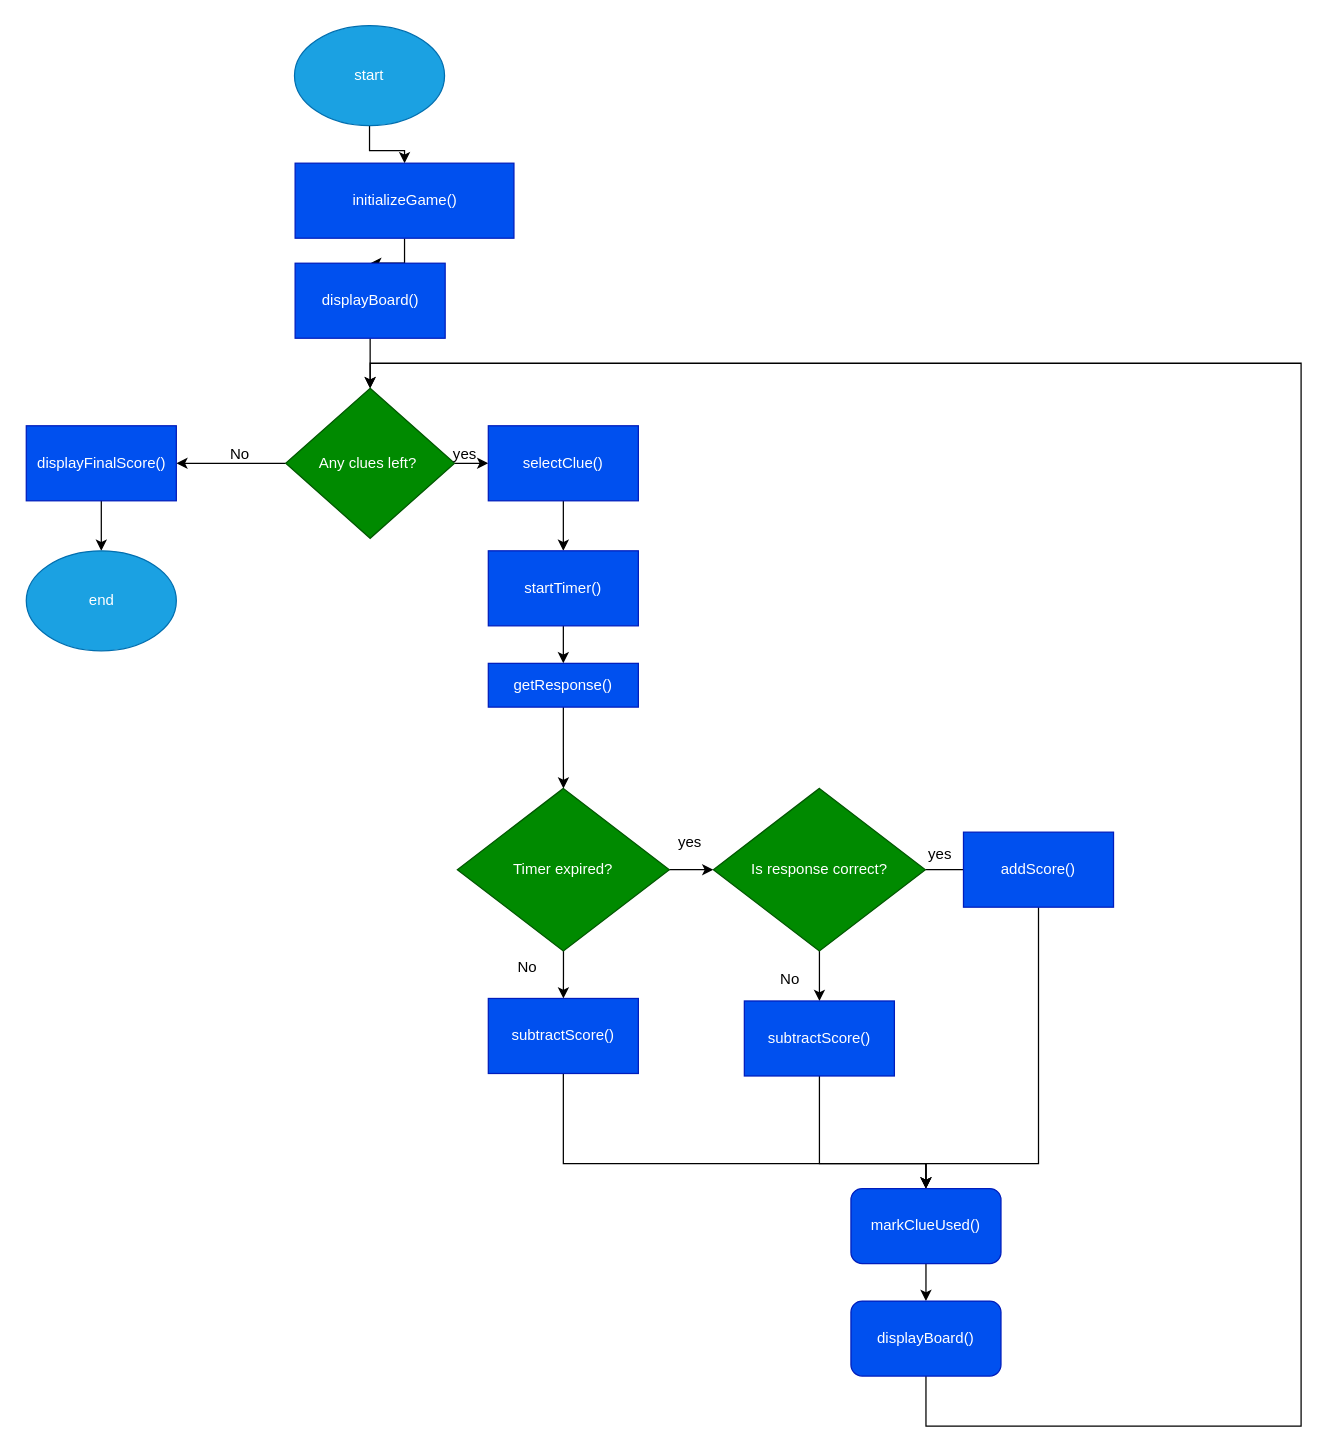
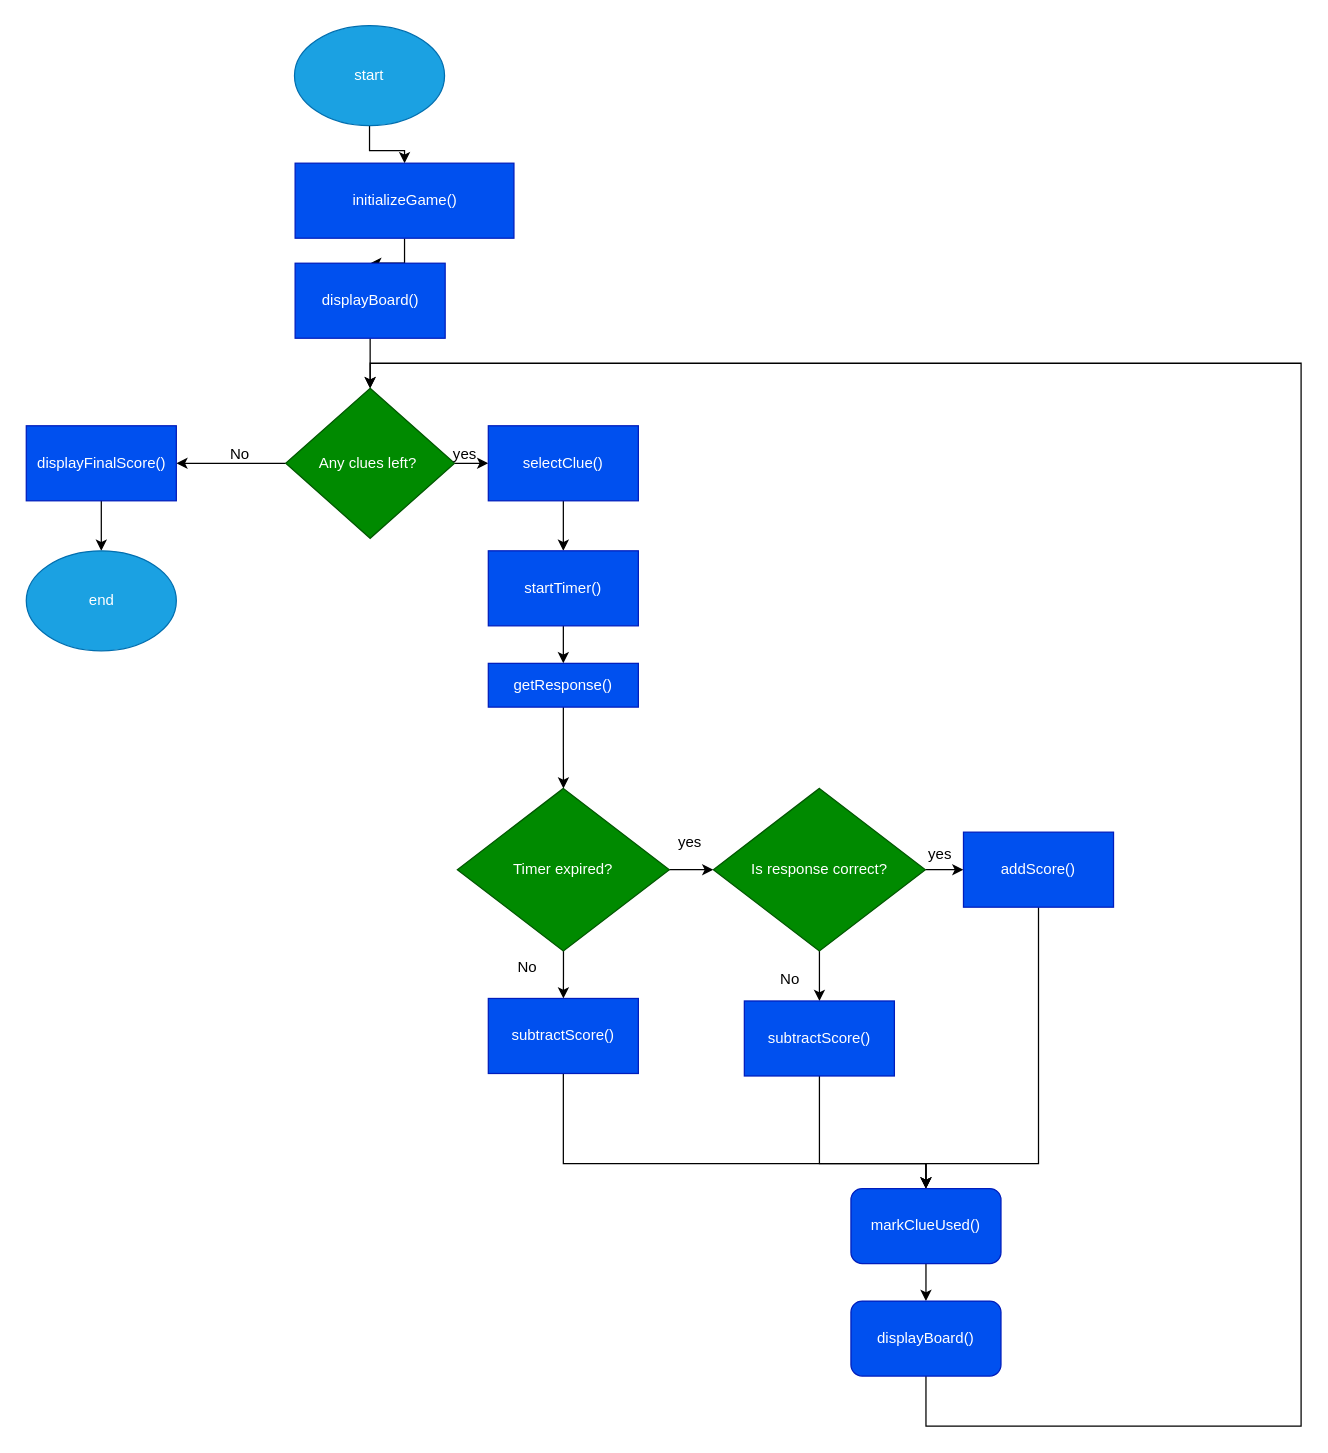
- <mxCell id="18" value="" style="edgeStyle=orthogonalEdgeStyle;rounded=0;orthogonalLoop=1;jettySize=auto;html=1;endArrow=none;" edge="1" parent="1" source="20" target="22"><mxGeometry relative="1" as="geometry" /></mxCell>
+ <mxCell id="18" value="" style="edgeStyle=orthogonalEdgeStyle;rounded=0;orthogonalLoop=1;jettySize=auto;html=1;" edge="1" parent="1" source="20" target="22"><mxGeometry relative="1" as="geometry" /></mxCell>
